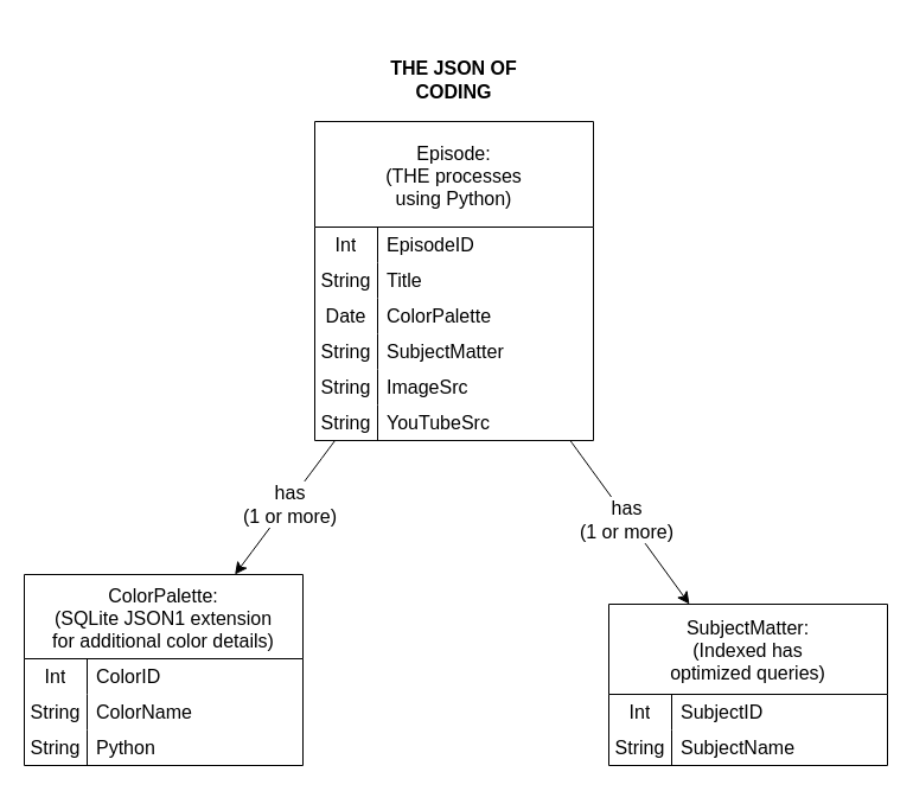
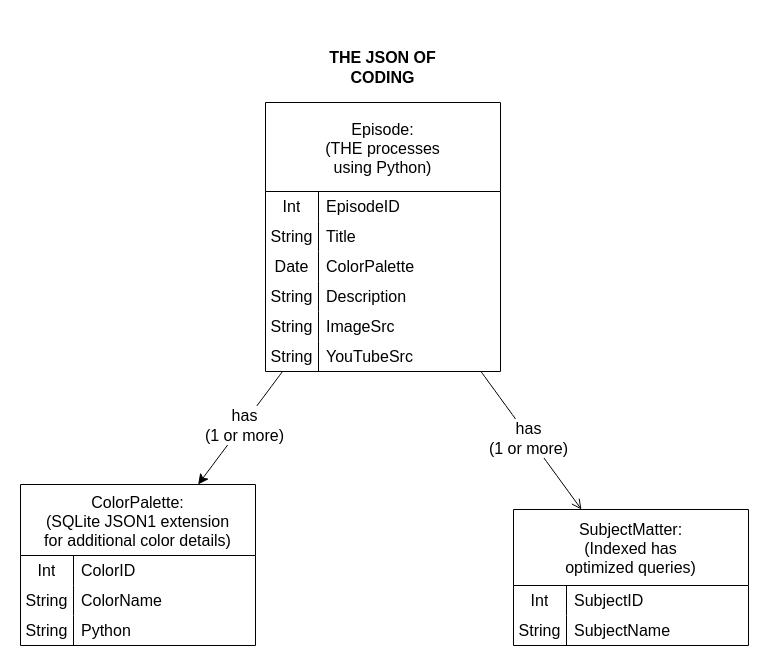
- <mxCell id="18" value="SubjectMatter" style="shape=partialRectangle;html=1;whiteSpace=wrap;connectable=0;fillColor=none;top=0;left=0;bottom=0;right=0;align=left;spacingLeft=6;overflow=hidden;strokeColor=inherit;fontSize=16;" parent="16" vertex="1"><mxGeometry x="53" width="182" height="30" as="geometry"><mxRectangle width="182" height="30" as="alternateBounds" /></mxGeometry></mxCell>
+ <mxCell id="18" value="Description" style="shape=partialRectangle;html=1;whiteSpace=wrap;connectable=0;fillColor=none;top=0;left=0;bottom=0;right=0;align=left;spacingLeft=6;overflow=hidden;strokeColor=inherit;fontSize=16;" parent="16" vertex="1"><mxGeometry x="53" width="182" height="30" as="geometry"><mxRectangle width="182" height="30" as="alternateBounds" /></mxGeometry></mxCell>
- <mxCell id="4" style="edgeStyle=none;curved=1;rounded=0;orthogonalLoop=1;jettySize=auto;html=1;fontSize=12;startSize=8;endSize=8;" parent="1" source="6" target="35" edge="1"><mxGeometry relative="1" as="geometry" /></mxCell>
+ <mxCell id="4" style="edgeStyle=none;curved=1;rounded=0;orthogonalLoop=1;jettySize=auto;html=1;fontSize=12;startSize=8;endSize=8;endArrow=open;" parent="1" source="6" target="35" edge="1"><mxGeometry relative="1" as="geometry" /></mxCell>
